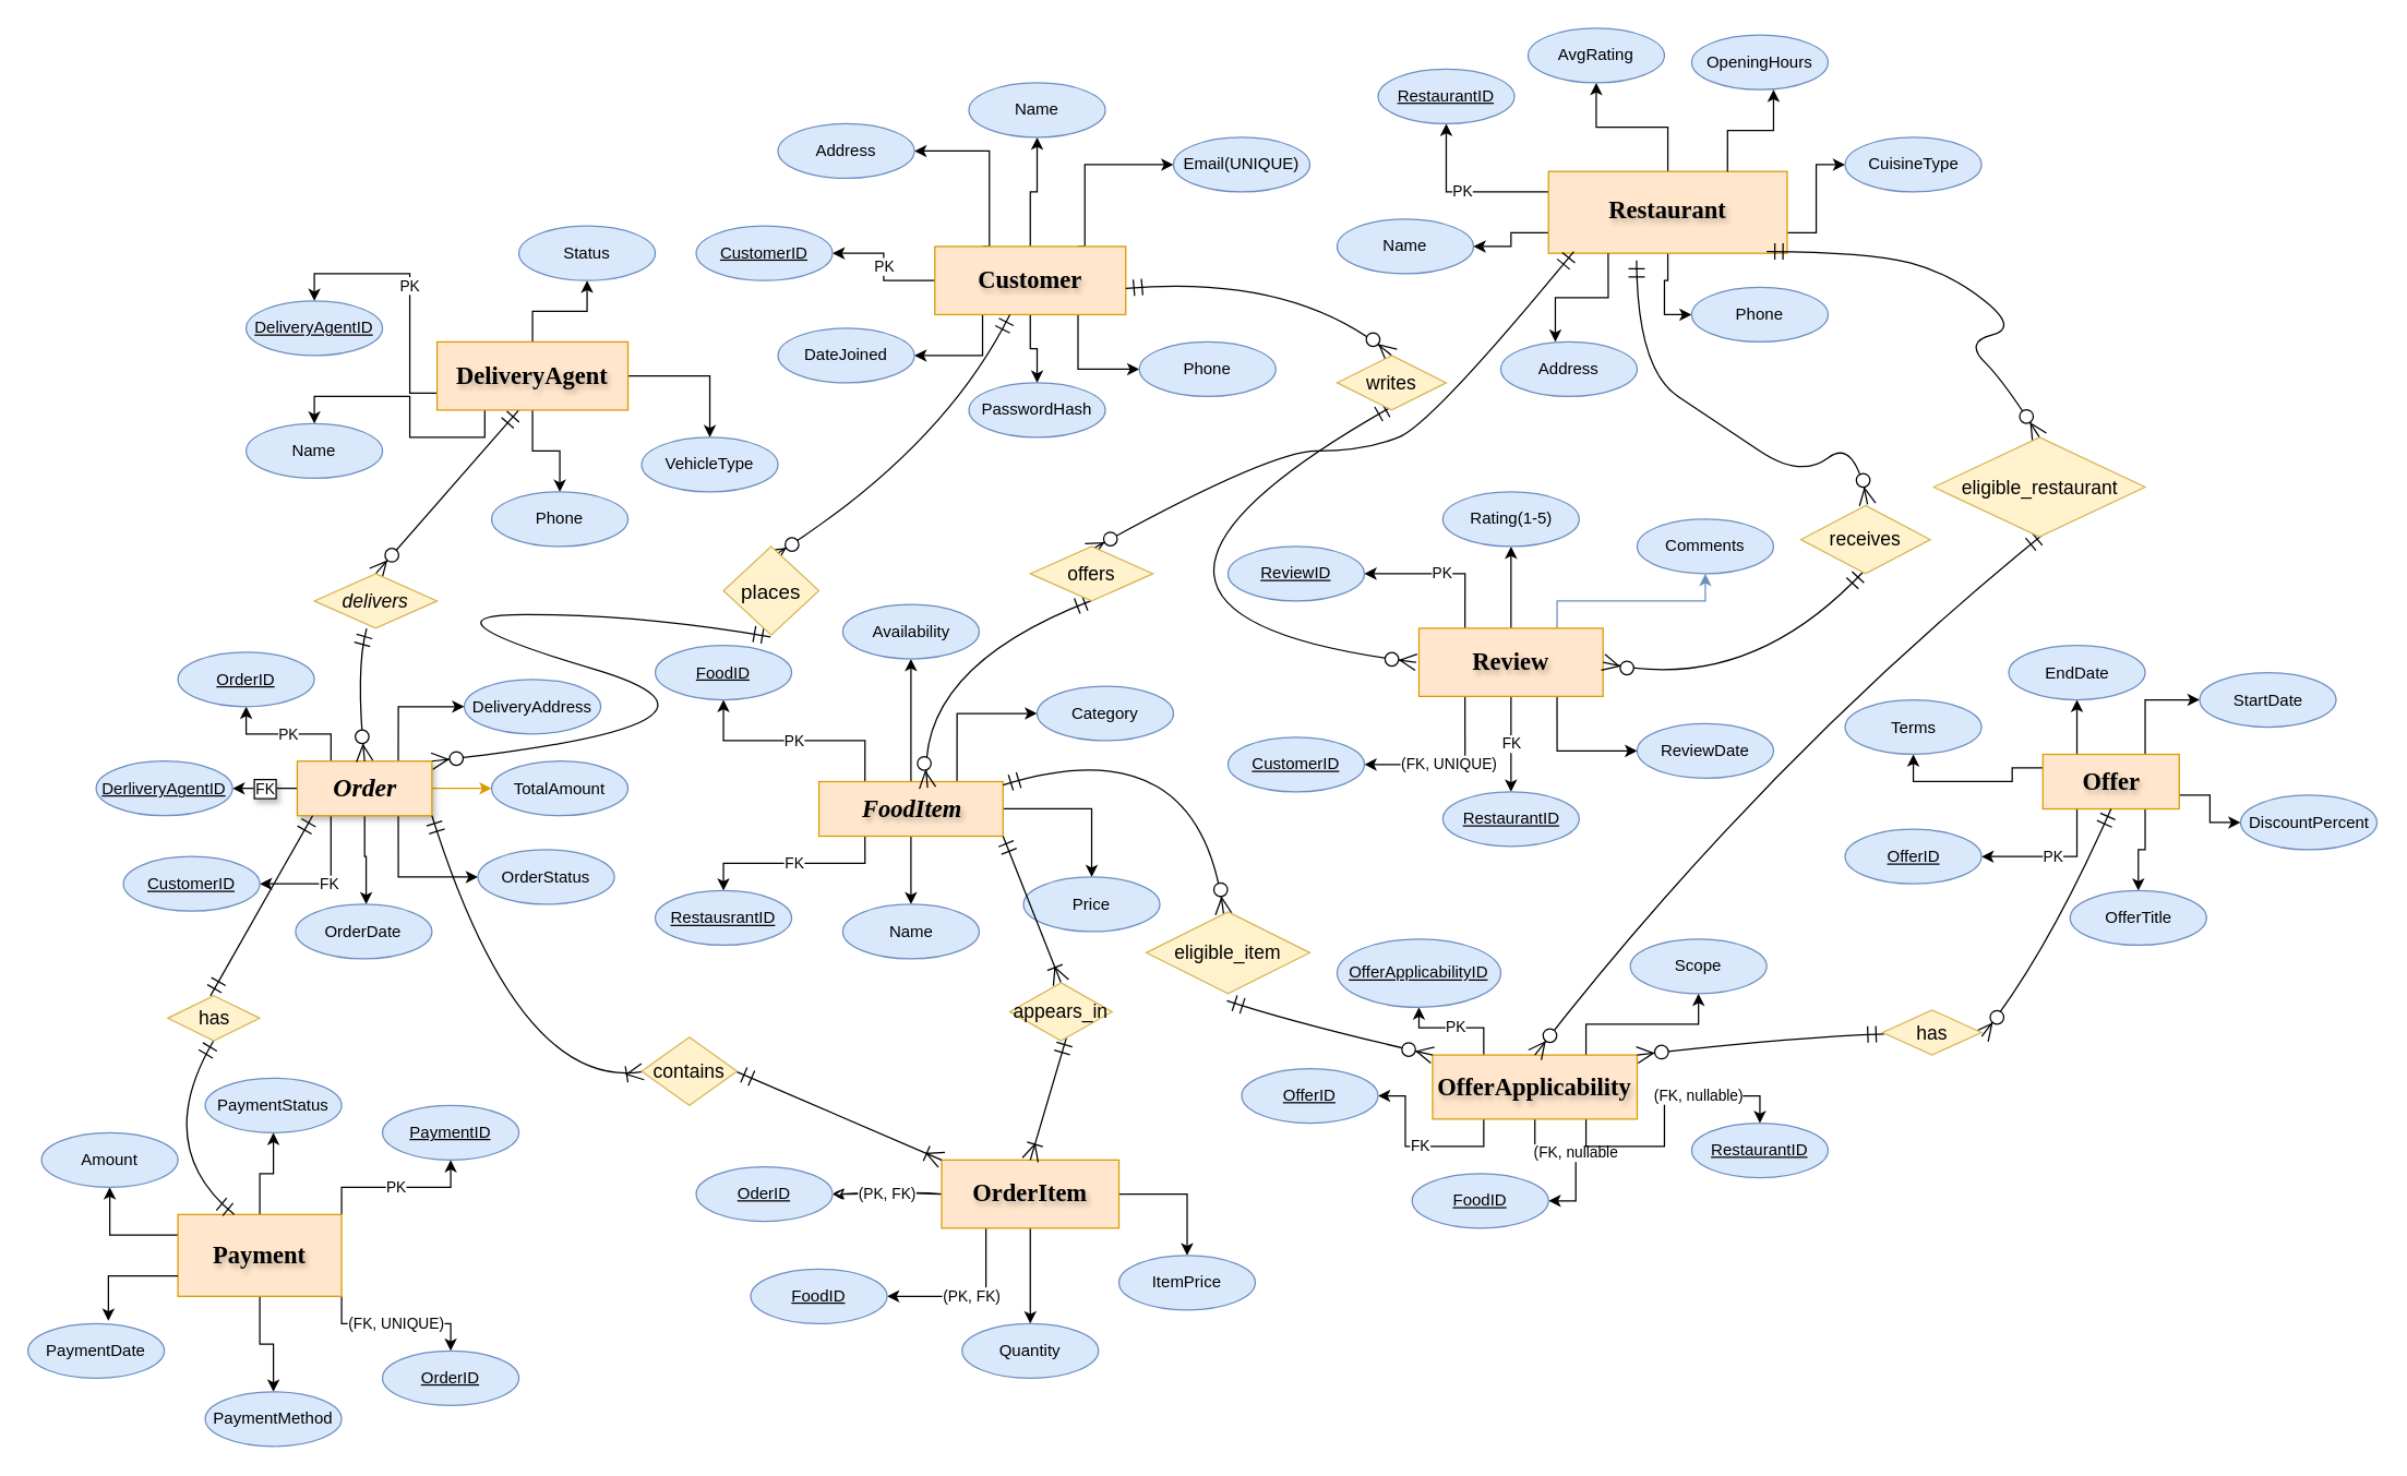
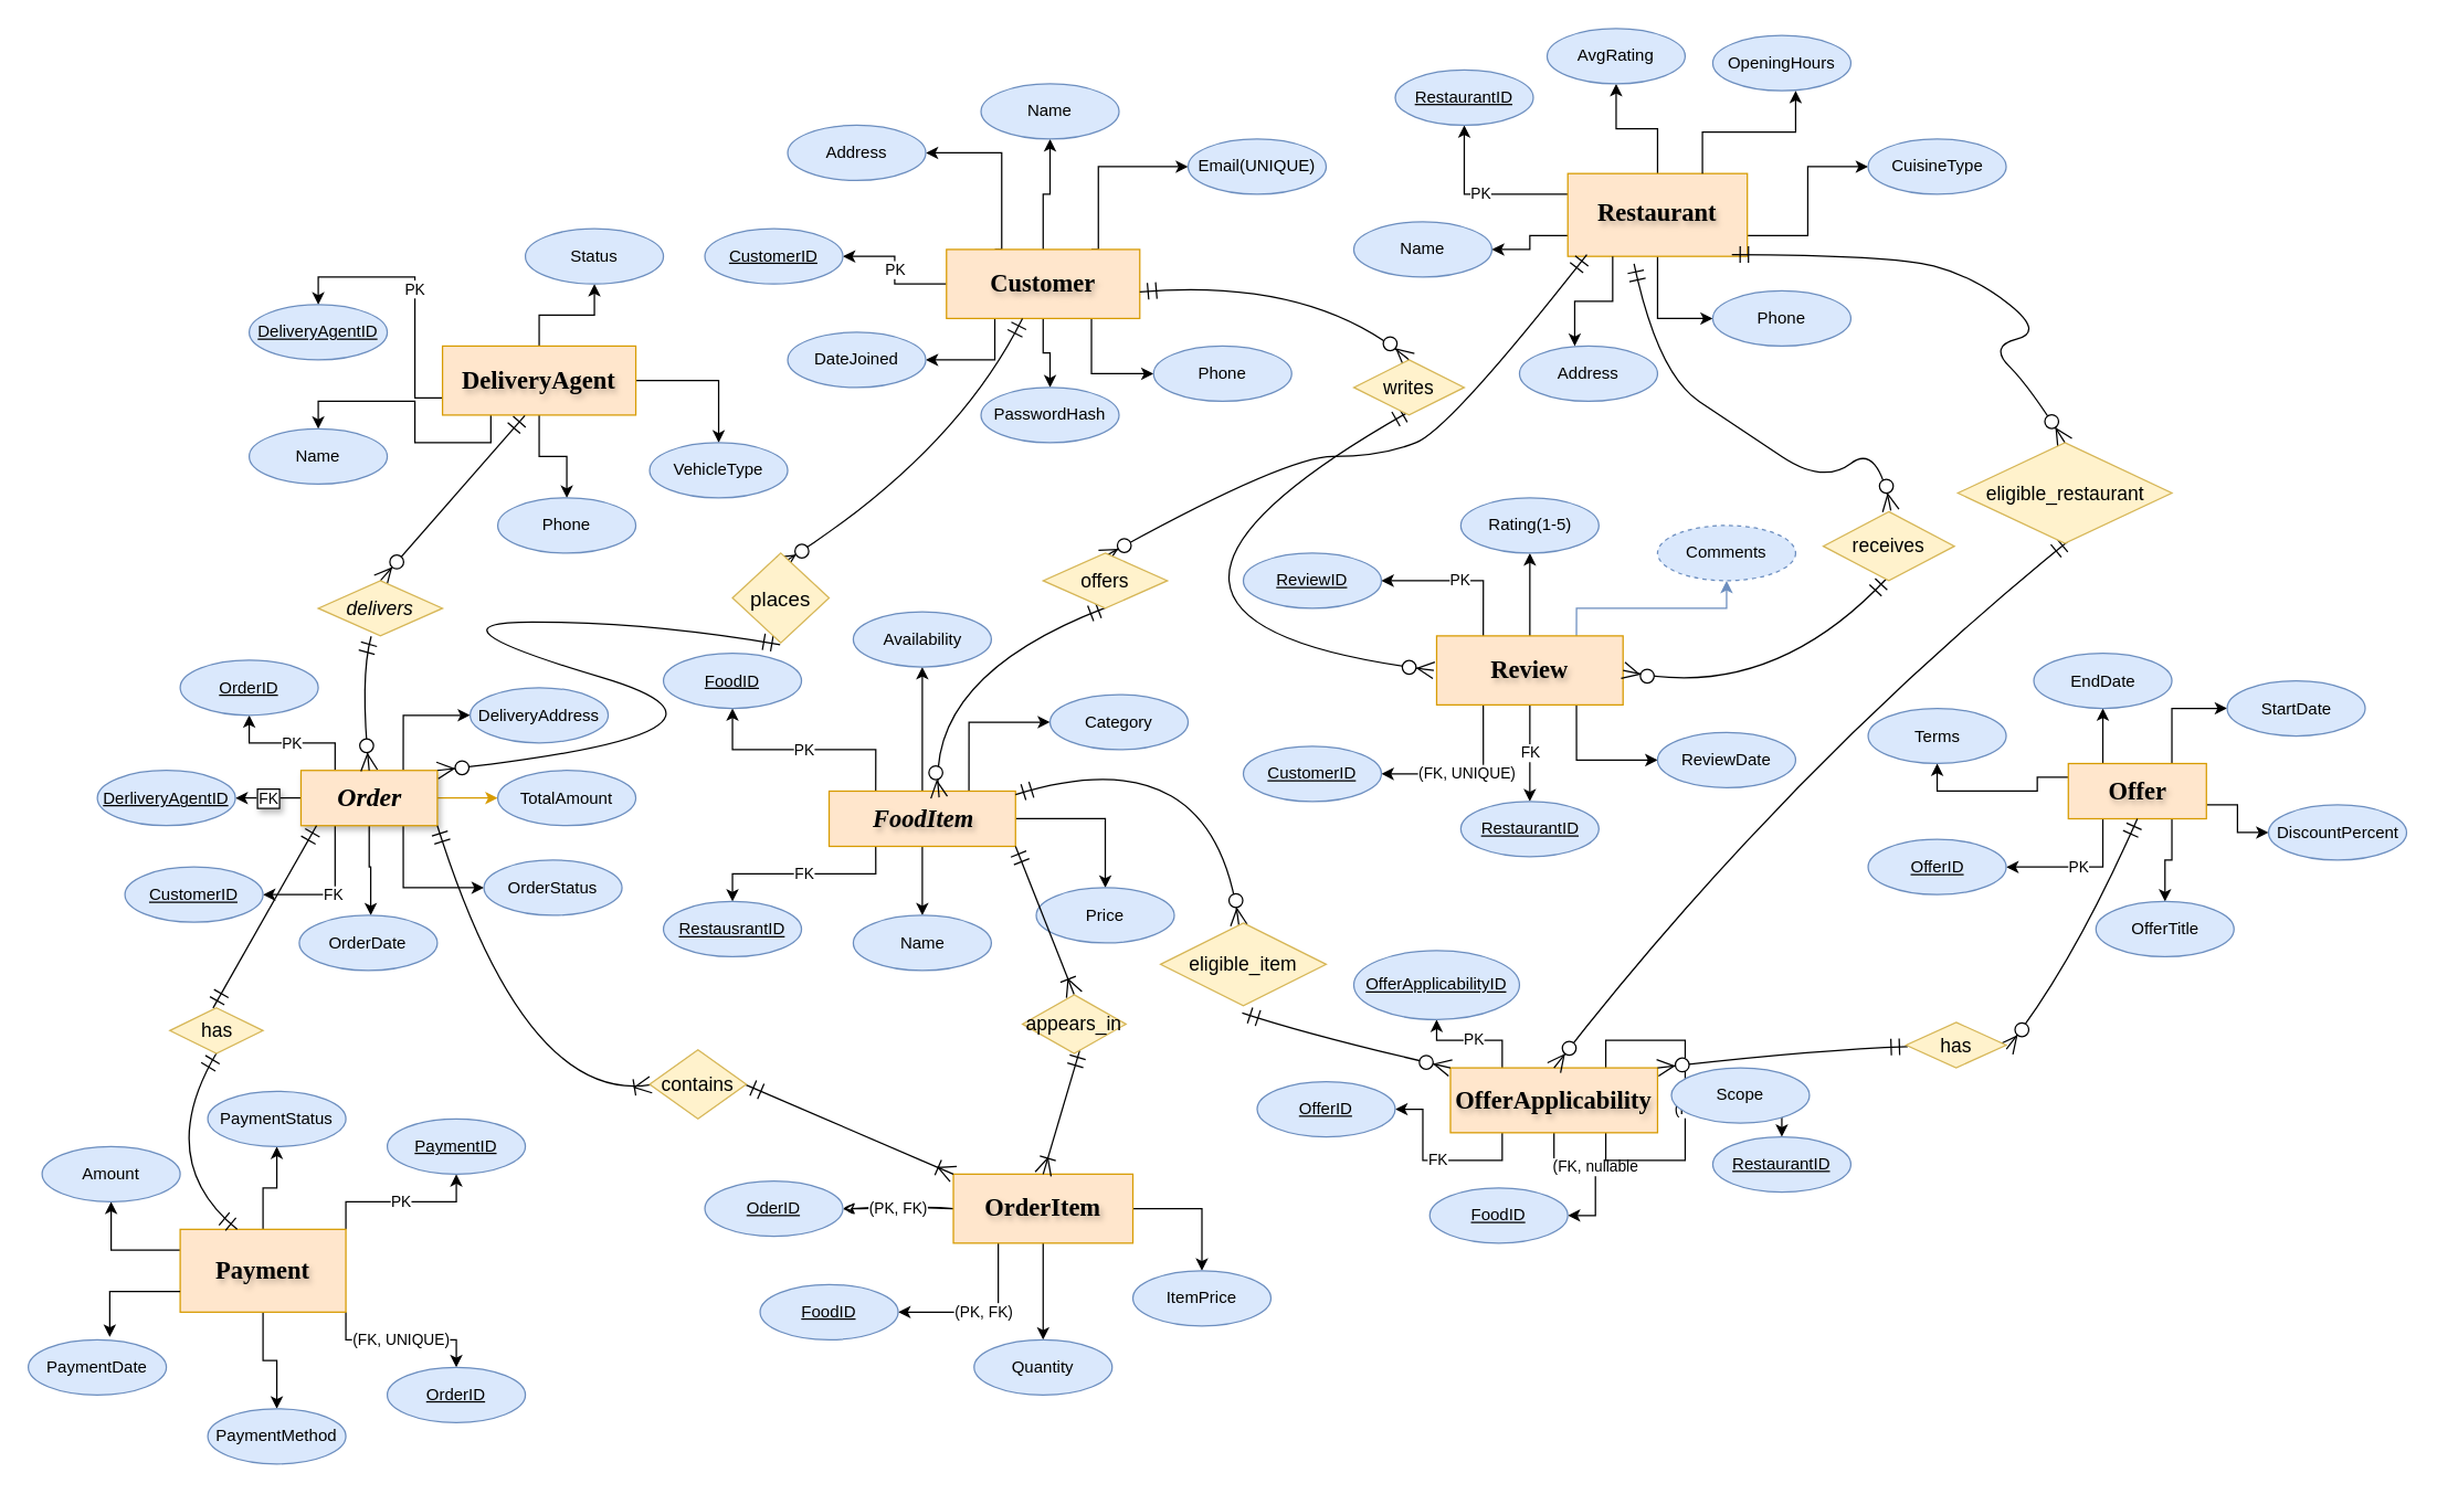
- <mxCell id="15" value="&lt;div style=&quot;line-height: 160%;&quot;&gt;&lt;b&gt;&lt;font style=&quot;font-size: 18px;&quot; face=&quot;Times New Roman&quot;&gt;Restaurant&lt;/font&gt;&lt;/b&gt;&lt;/div&gt;" style="whiteSpace=wrap;html=1;align=center;labelBackgroundColor=none;fillColor=#ffe6cc;strokeColor=#d79b00;rounded=0;textShadow=1;labelBorderColor=none;convertToSvg=0;arcSize=21;" parent="1" vertex="1"><mxGeometry x="1135" y="125" width="175" height="60" as="geometry" /></mxCell>
+ <mxCell id="15" value="&lt;div style=&quot;line-height: 160%;&quot;&gt;&lt;b&gt;&lt;font style=&quot;font-size: 18px;&quot; face=&quot;Times New Roman&quot;&gt;Restaurant&lt;/font&gt;&lt;/b&gt;&lt;/div&gt;" style="whiteSpace=wrap;html=1;align=center;labelBackgroundColor=none;fillColor=#ffe6cc;strokeColor=#d79b00;rounded=0;textShadow=1;labelBorderColor=none;convertToSvg=0;arcSize=21;" parent="1" vertex="1"><mxGeometry x="1135" y="125" width="130" height="60" as="geometry" /></mxCell>
- <mxCell id="104" value="Comments" style="ellipse;whiteSpace=wrap;html=1;align=center;fillColor=#dae8fc;strokeColor=#6c8ebf;rounded=0;" parent="1" vertex="1"><mxGeometry x="1200" y="380" width="100" height="40" as="geometry" /></mxCell>
+ <mxCell id="104" value="Comments" style="ellipse;whiteSpace=wrap;html=1;align=center;fillColor=#dae8fc;strokeColor=#6c8ebf;rounded=0;dashed=1;" parent="1" vertex="1"><mxGeometry x="1200" y="380" width="100" height="40" as="geometry" /></mxCell>
- <mxCell id="110" value="Scope" style="ellipse;whiteSpace=wrap;html=1;align=center;fillColor=#dae8fc;strokeColor=#6c8ebf;rounded=0;" parent="1" vertex="1"><mxGeometry x="1195" y="688" width="100" height="40" as="geometry" /></mxCell>
+ <mxCell id="110" value="Scope" style="ellipse;whiteSpace=wrap;html=1;align=center;fillColor=#dae8fc;strokeColor=#6c8ebf;rounded=0;" parent="1" vertex="1"><mxGeometry x="1210" y="773" width="100" height="40" as="geometry" /></mxCell>
